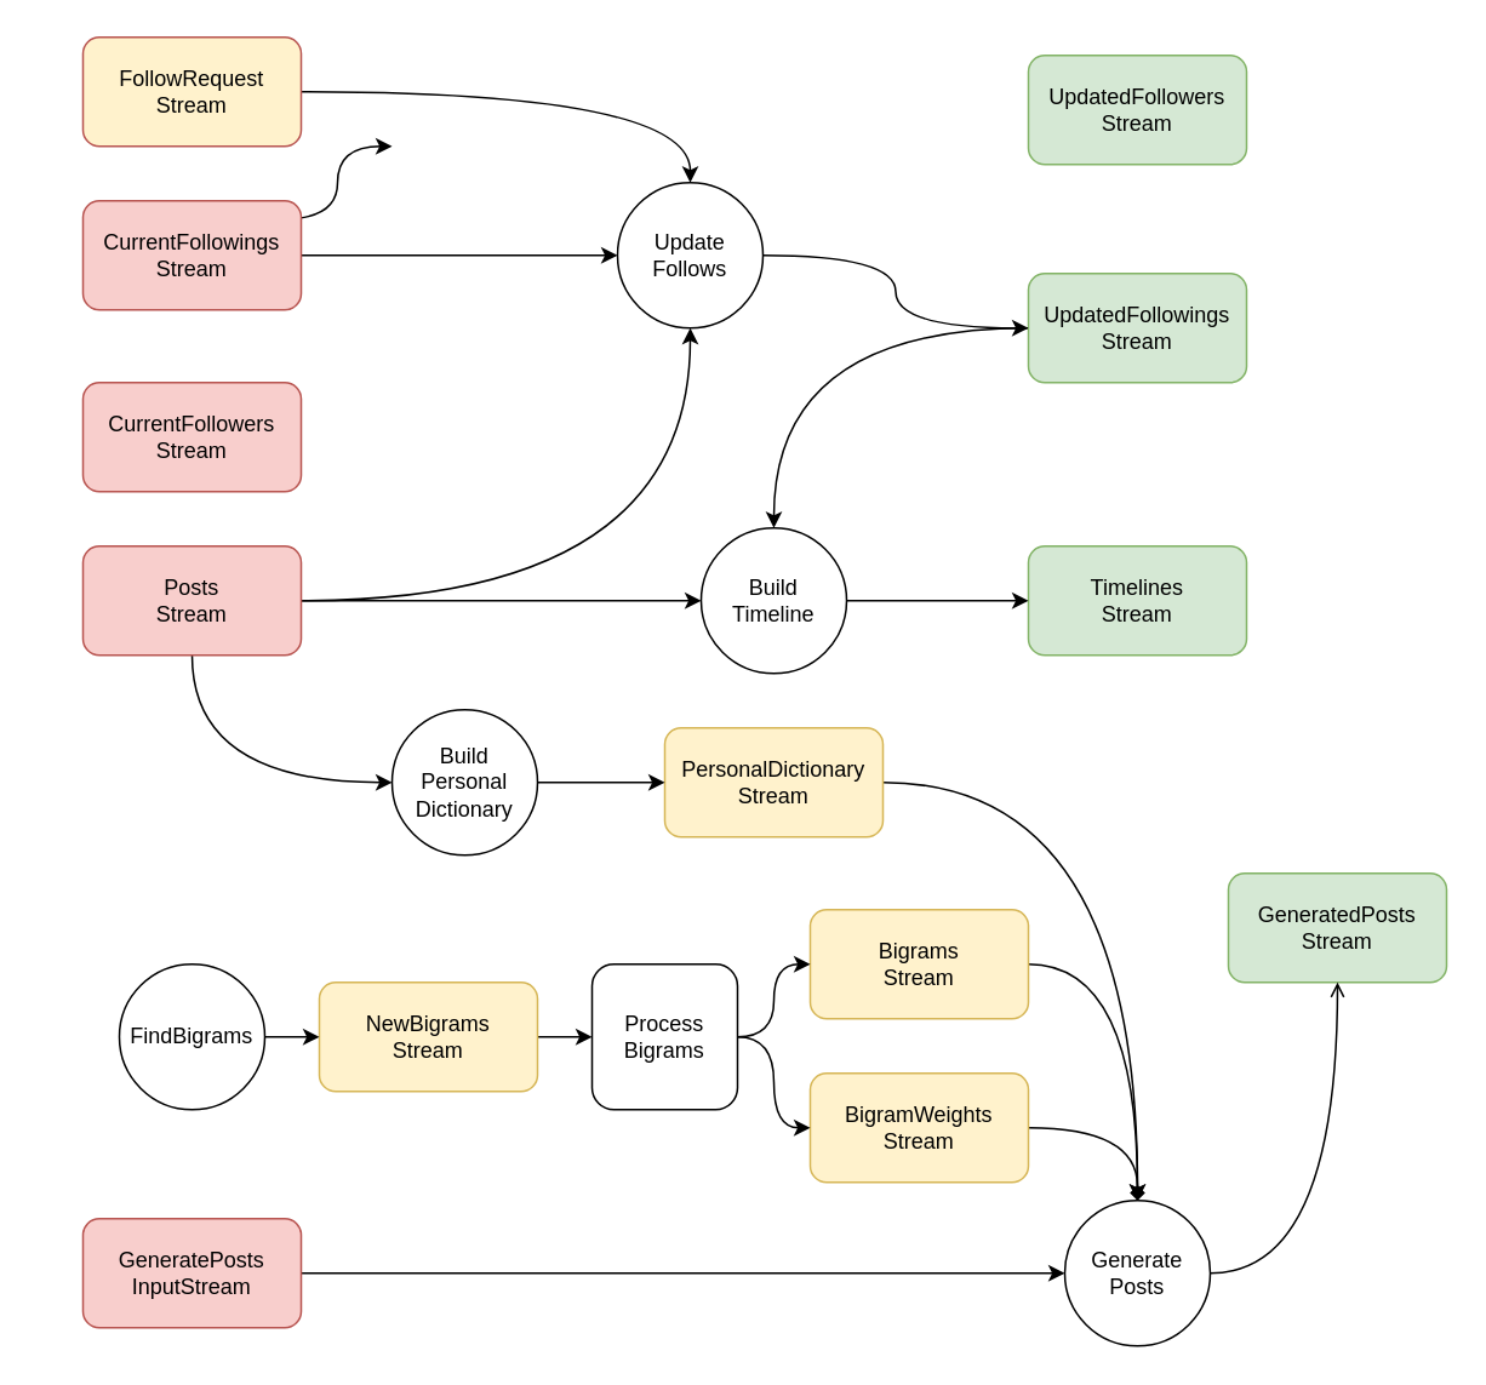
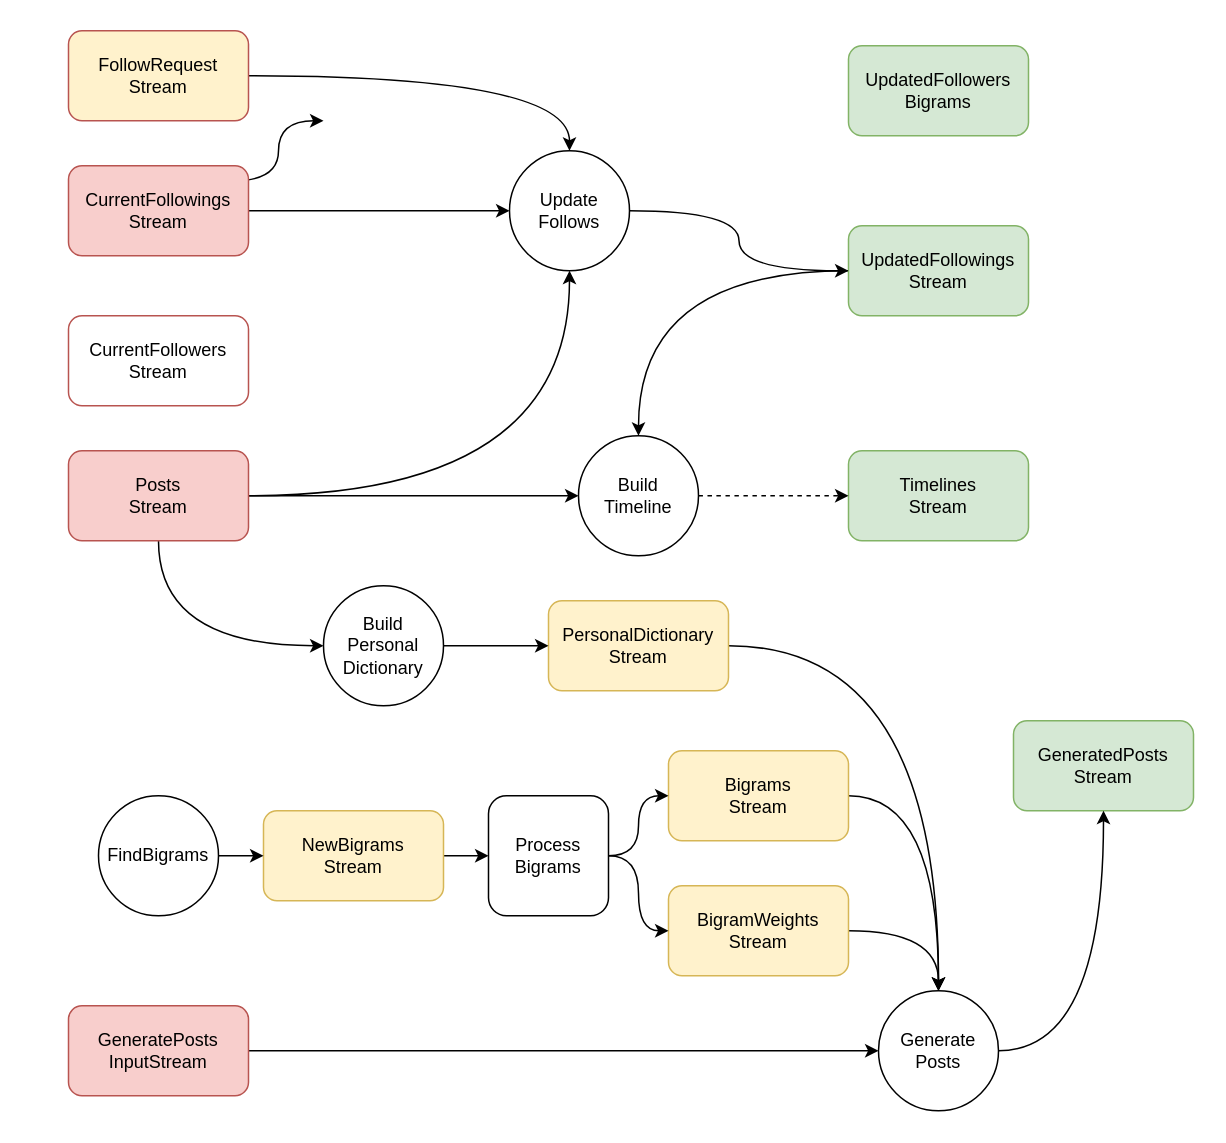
- <mxCell id="17" value="&lt;div&gt;UpdatedFollowers&lt;/div&gt;&lt;div&gt;Stream&lt;br&gt;&lt;/div&gt;" style="rounded=1;whiteSpace=wrap;html=1;fillColor=#d5e8d4;strokeColor=#82b366;" vertex="1" parent="1"><mxGeometry x="565" y="30" width="120" height="60" as="geometry" /></mxCell>
+ <mxCell id="17" value="&lt;div&gt;UpdatedFollowers&lt;/div&gt;&lt;div&gt;Bigrams&lt;br&gt;&lt;/div&gt;" style="rounded=1;whiteSpace=wrap;html=1;fillColor=#d5e8d4;strokeColor=#82b366;" vertex="1" parent="1"><mxGeometry x="565" y="30" width="120" height="60" as="geometry" /></mxCell>
- <mxCell id="10" value="&lt;div&gt;CurrentFollowers&lt;/div&gt;&lt;div&gt;Stream&lt;br&gt;&lt;/div&gt;" style="rounded=1;whiteSpace=wrap;html=1;fillColor=#f8cecc;strokeColor=#b85450;" vertex="1" parent="1"><mxGeometry x="45" y="210" width="120" height="60" as="geometry" /></mxCell>
+ <mxCell id="10" value="&lt;div&gt;CurrentFollowers&lt;/div&gt;&lt;div&gt;Stream&lt;br&gt;&lt;/div&gt;" style="rounded=1;whiteSpace=wrap;html=1;fillColor=#ffffff;strokeColor=#b85450;" vertex="1" parent="1"><mxGeometry x="45" y="210" width="120" height="60" as="geometry" /></mxCell>
- <mxCell id="21" style="edgeStyle=orthogonalEdgeStyle;curved=1;rounded=0;orthogonalLoop=1;jettySize=auto;html=1;" edge="1" parent="1" source="22" target="18"><mxGeometry relative="1" as="geometry" /></mxCell>
+ <mxCell id="21" style="edgeStyle=orthogonalEdgeStyle;curved=1;rounded=0;orthogonalLoop=1;jettySize=auto;html=1;dashed=1;" edge="1" parent="1" source="22" target="18"><mxGeometry relative="1" as="geometry" /></mxCell>
- <mxCell id="39" style="edgeStyle=orthogonalEdgeStyle;curved=1;rounded=0;orthogonalLoop=1;jettySize=auto;html=1;endArrow=open;" edge="1" parent="1" source="40" target="38"><mxGeometry relative="1" as="geometry" /></mxCell>
+ <mxCell id="39" style="edgeStyle=orthogonalEdgeStyle;curved=1;rounded=0;orthogonalLoop=1;jettySize=auto;html=1;" edge="1" parent="1" source="40" target="38"><mxGeometry relative="1" as="geometry" /></mxCell>
- <mxCell id="27" style="edgeStyle=orthogonalEdgeStyle;curved=1;rounded=0;orthogonalLoop=1;jettySize=auto;html=1;endArrow=diamond;" edge="1" parent="1" source="28" target="40"><mxGeometry relative="1" as="geometry" /></mxCell>
+ <mxCell id="27" style="edgeStyle=orthogonalEdgeStyle;curved=1;rounded=0;orthogonalLoop=1;jettySize=auto;html=1;" edge="1" parent="1" source="28" target="40"><mxGeometry relative="1" as="geometry" /></mxCell>
